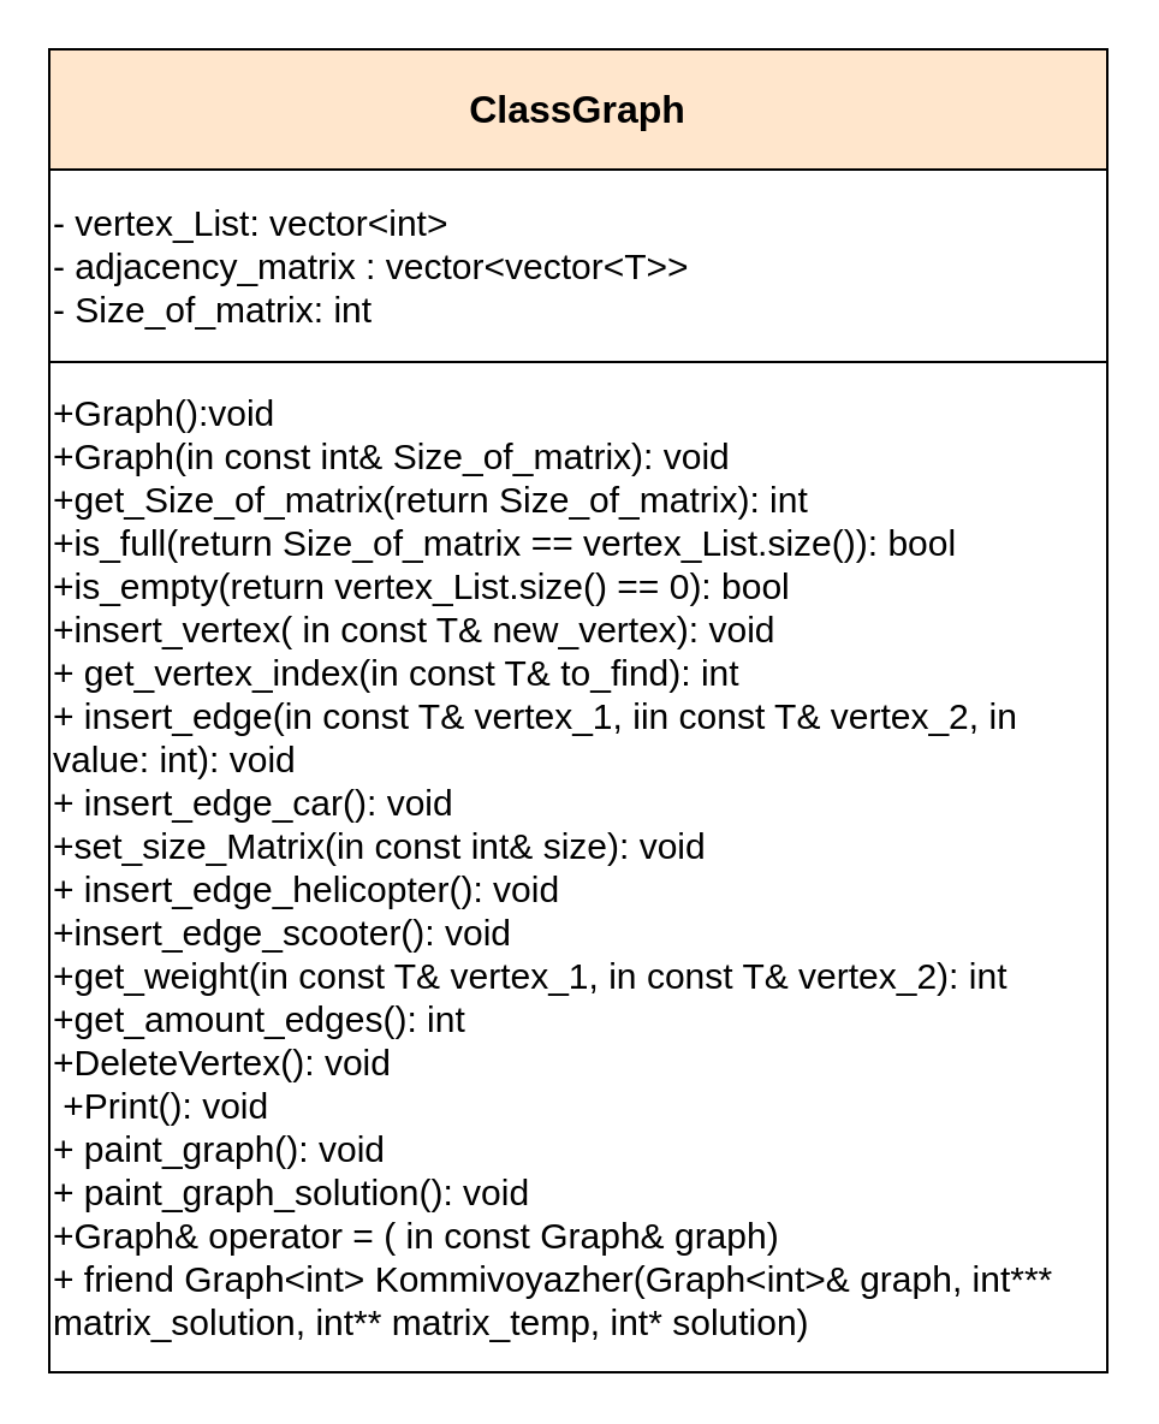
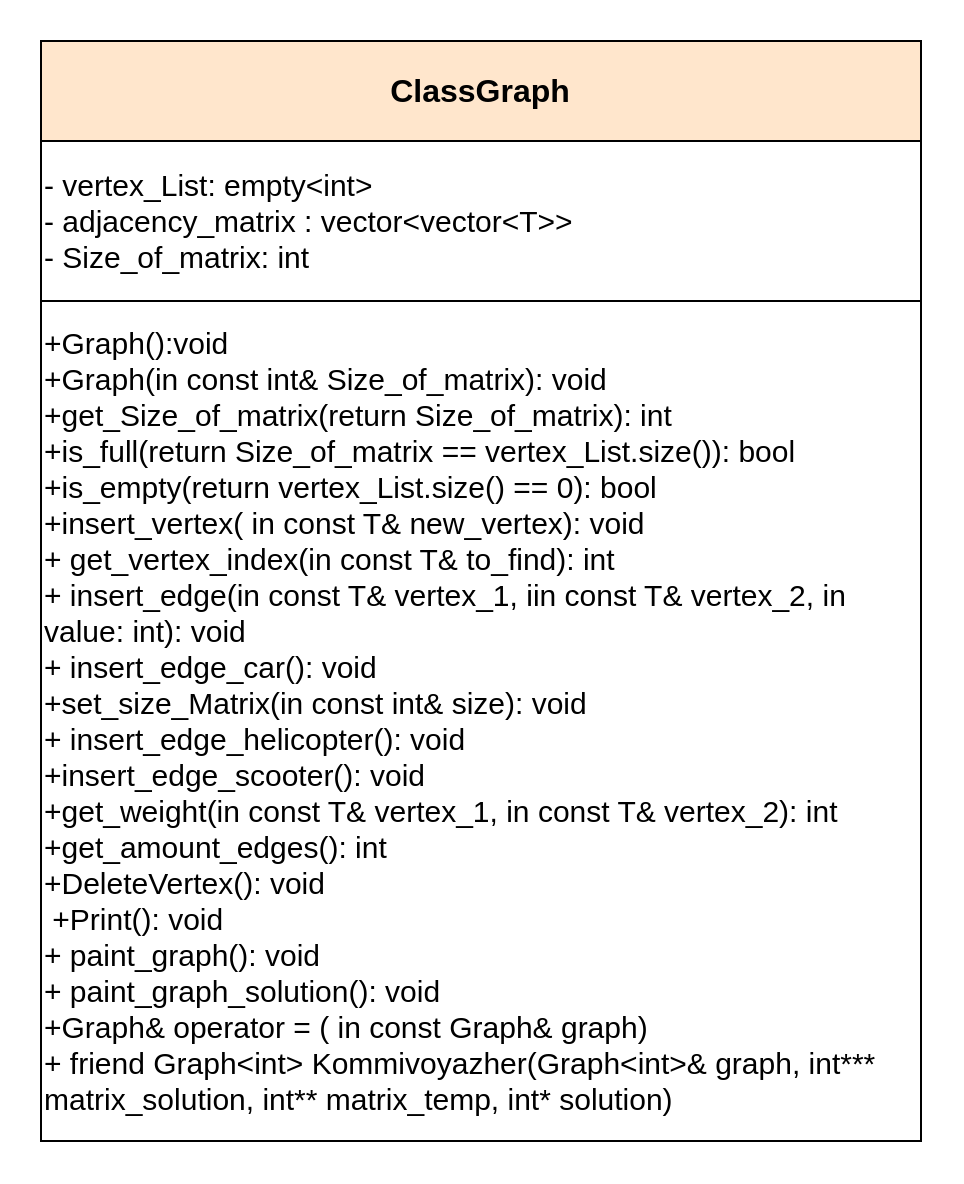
- <mxCell id="3" value="&lt;div&gt;- vertex_List: vector&amp;lt;int&amp;gt;&lt;/div&gt;&lt;div&gt;- adjacency_matrix : vector&amp;lt;vector&amp;lt;T&amp;gt;&amp;gt;&lt;/div&gt;&lt;div&gt;- Size_of_matrix: int&lt;/div&gt;" style="rounded=0;whiteSpace=wrap;html=1;fontSize=15;align=left;" vertex="1" parent="1"><mxGeometry x="20" y="70" width="440" height="80" as="geometry" /></mxCell>
+ <mxCell id="3" value="&lt;div&gt;- vertex_List: empty&amp;lt;int&amp;gt;&lt;/div&gt;&lt;div&gt;- adjacency_matrix : vector&amp;lt;vector&amp;lt;T&amp;gt;&amp;gt;&lt;/div&gt;&lt;div&gt;- Size_of_matrix: int&lt;/div&gt;" style="rounded=0;whiteSpace=wrap;html=1;fontSize=15;align=left;" vertex="1" parent="1"><mxGeometry x="20" y="70" width="440" height="80" as="geometry" /></mxCell>
